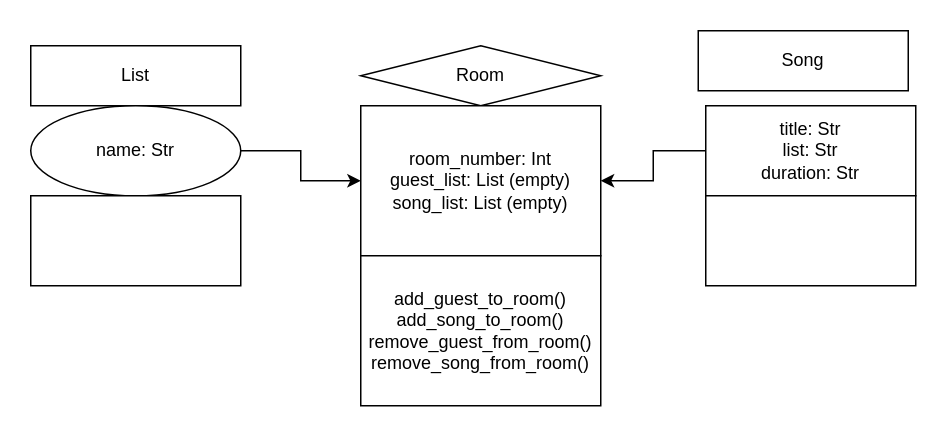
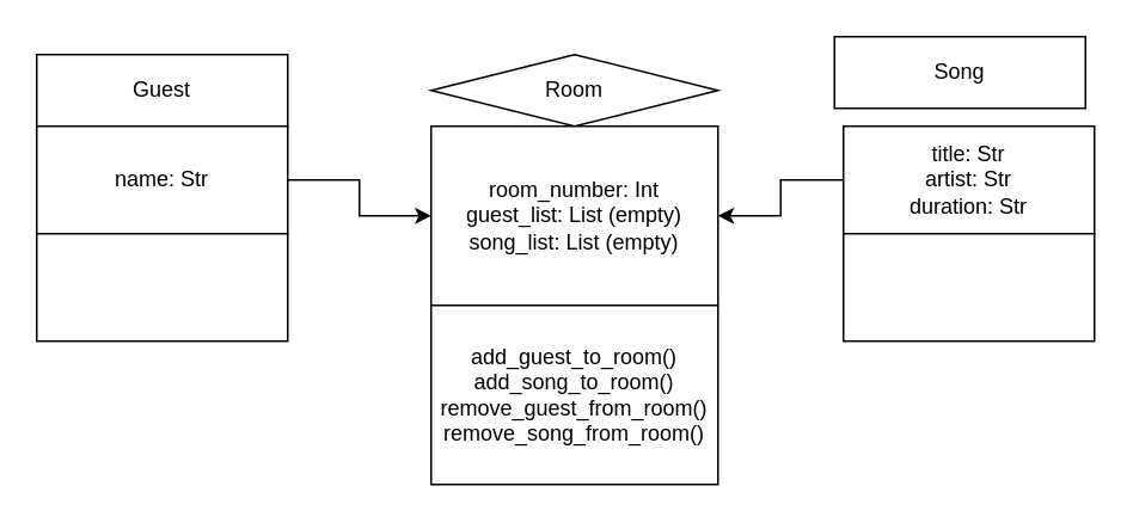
- <mxCell id="2" value="List" style="rounded=0;whiteSpace=wrap;html=1;" vertex="1" parent="1"><mxGeometry x="20" y="30" width="140" height="40" as="geometry" /></mxCell>
+ <mxCell id="2" value="Guest" style="rounded=0;whiteSpace=wrap;html=1;" vertex="1" parent="1"><mxGeometry x="20" y="30" width="140" height="40" as="geometry" /></mxCell>
- <mxCell id="9" value="name: Str" style="ellipse;whiteSpace=wrap;html=1;" vertex="1" parent="1"><mxGeometry x="20" y="70" width="140" height="60" as="geometry" /></mxCell>
+ <mxCell id="9" value="name: Str" style="rounded=0;whiteSpace=wrap;html=1;" vertex="1" parent="1"><mxGeometry x="20" y="70" width="140" height="60" as="geometry" /></mxCell>
- <mxCell id="7" value="title: Str&lt;br&gt;list: Str&lt;br&gt;duration: Str" style="rounded=0;whiteSpace=wrap;html=1;" vertex="1" parent="1"><mxGeometry x="470" y="70" width="140" height="60" as="geometry" /></mxCell>
+ <mxCell id="7" value="title: Str&lt;br&gt;artist: Str&lt;br&gt;duration: Str" style="rounded=0;whiteSpace=wrap;html=1;" vertex="1" parent="1"><mxGeometry x="470" y="70" width="140" height="60" as="geometry" /></mxCell>
